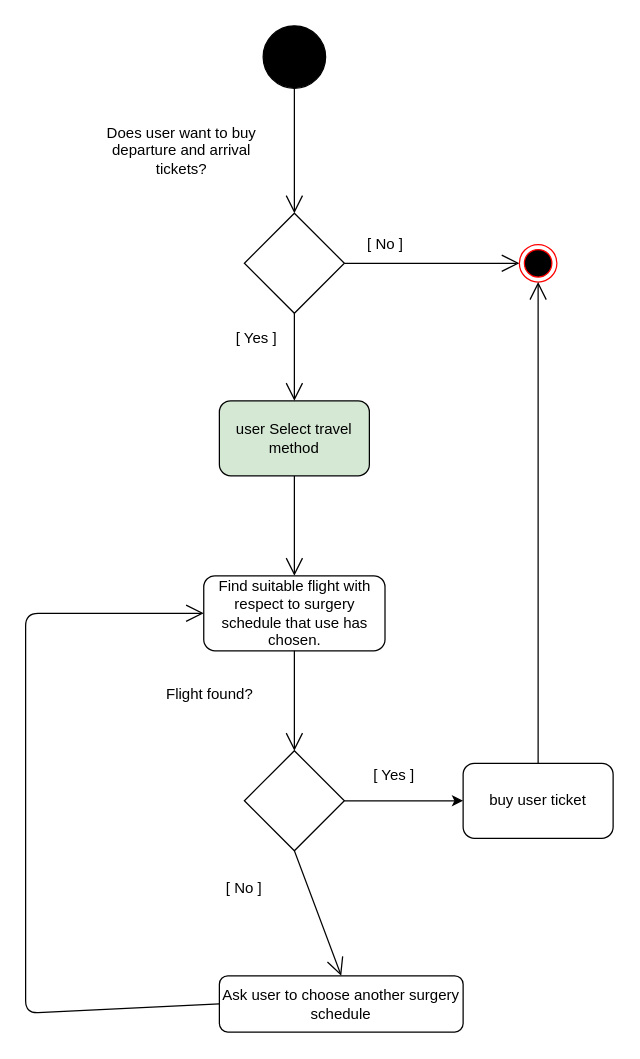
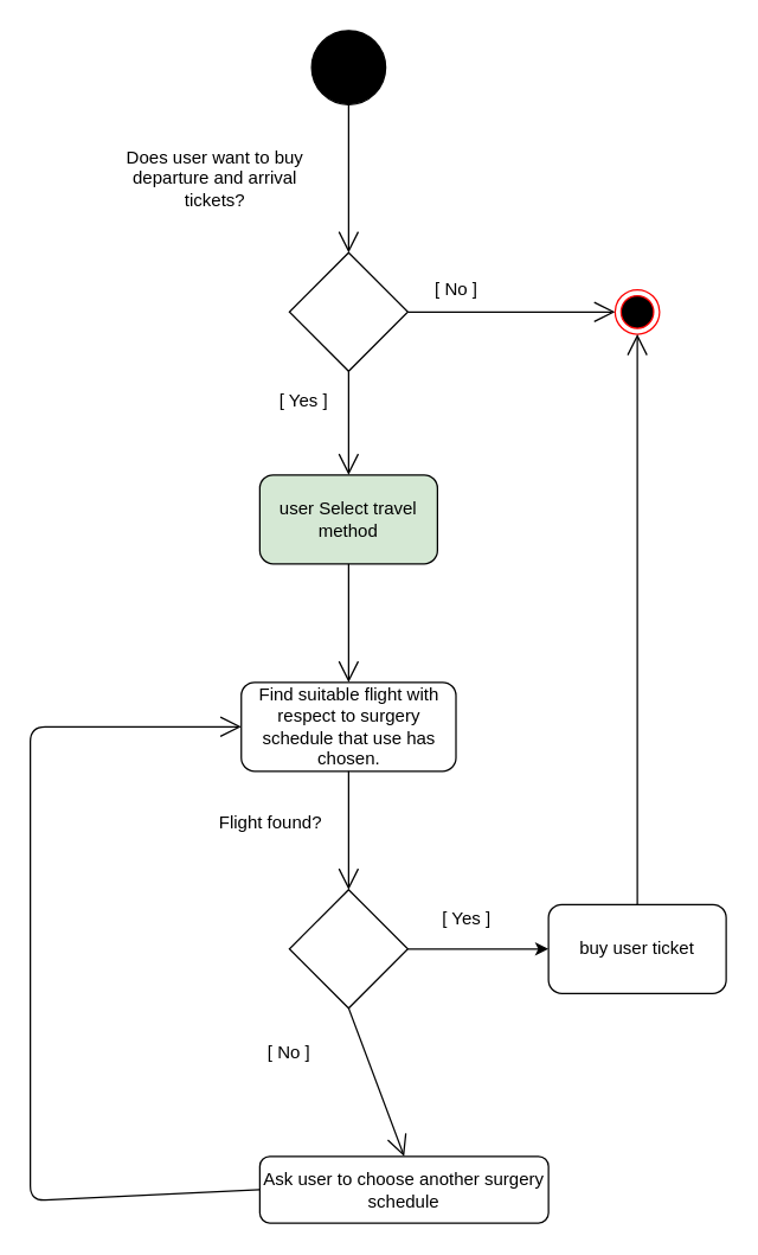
- <mxCell id="14" value="Flight found?" style="text;html=1;strokeColor=none;fillColor=none;align=center;verticalAlign=middle;whiteSpace=wrap;rounded=0;" parent="1" vertex="1"><mxGeometry x="130" y="540" width="75" height="30" as="geometry" /></mxCell>
+ <mxCell id="14" value="Flight found?" style="text;html=1;strokeColor=none;fillColor=none;align=center;verticalAlign=middle;whiteSpace=wrap;rounded=0;" parent="1" vertex="1"><mxGeometry x="145" y="540" width="75" height="30" as="geometry" /></mxCell>
